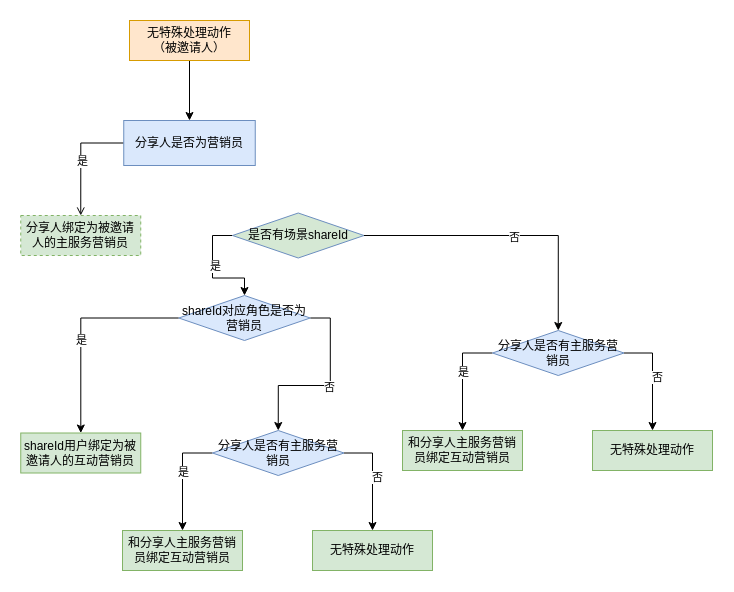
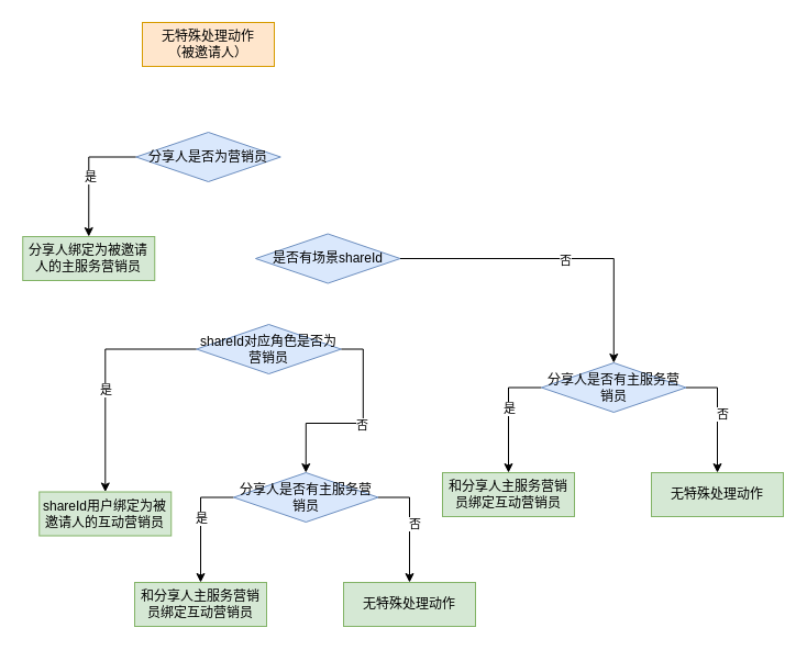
- <mxCell id="31" style="edgeStyle=orthogonalEdgeStyle;rounded=0;orthogonalLoop=1;jettySize=auto;html=1;exitX=0.5;exitY=1;exitDx=0;exitDy=0;entryX=0.5;entryY=0;entryDx=0;entryDy=0;" parent="1" source="32" target="4" edge="1"><mxGeometry relative="1" as="geometry" /></mxCell>
- <mxCell id="4" value="分享人是否为营销员" style="whiteSpace=wrap;html=1;fillColor=#dae8fc;strokeColor=#6c8ebf;rounded=0;" parent="1" vertex="1"><mxGeometry x="123.25" y="120" width="131.5" height="45" as="geometry" /></mxCell>
+ <mxCell id="4" value="分享人是否为营销员" style="rhombus;whiteSpace=wrap;html=1;rounded=0;fillColor=#dae8fc;strokeColor=#6c8ebf;" parent="1" vertex="1"><mxGeometry x="123.25" y="120" width="131.5" height="45" as="geometry" /></mxCell>
- <mxCell id="2" style="edgeStyle=orthogonalEdgeStyle;rounded=0;orthogonalLoop=1;jettySize=auto;html=1;exitX=0;exitY=0.5;exitDx=0;exitDy=0;entryX=0.5;entryY=0;entryDx=0;entryDy=0;endArrow=open;" parent="1" source="4" target="30" edge="1"><mxGeometry relative="1" as="geometry" /></mxCell>
+ <mxCell id="2" style="edgeStyle=orthogonalEdgeStyle;rounded=0;orthogonalLoop=1;jettySize=auto;html=1;exitX=0;exitY=0.5;exitDx=0;exitDy=0;entryX=0.5;entryY=0;entryDx=0;entryDy=0;" parent="1" source="4" target="30" edge="1"><mxGeometry relative="1" as="geometry" /></mxCell>
- <mxCell id="30" value="分享人绑定为被邀请人的主服务营销员" style="rounded=0;whiteSpace=wrap;html=1;fillColor=#d5e8d4;strokeColor=#82b366;dashed=1;" parent="1" vertex="1"><mxGeometry x="20.25" y="215" width="120" height="40" as="geometry" /></mxCell>
+ <mxCell id="30" value="分享人绑定为被邀请人的主服务营销员" style="rounded=0;whiteSpace=wrap;html=1;fillColor=#d5e8d4;strokeColor=#82b366;" parent="1" vertex="1"><mxGeometry x="20.25" y="215" width="120" height="40" as="geometry" /></mxCell>
- <mxCell id="9" value="是否有场景shareId" style="rhombus;whiteSpace=wrap;html=1;rounded=0;fillColor=#d5e8d4;strokeColor=#6c8ebf;" parent="1" vertex="1"><mxGeometry x="232" y="212.5" width="131.5" height="45" as="geometry" /></mxCell>
+ <mxCell id="9" value="是否有场景shareId" style="rhombus;whiteSpace=wrap;html=1;rounded=0;fillColor=#dae8fc;strokeColor=#6c8ebf;" parent="1" vertex="1"><mxGeometry x="232" y="212.5" width="131.5" height="45" as="geometry" /></mxCell>
- <mxCell id="7" style="edgeStyle=orthogonalEdgeStyle;rounded=0;orthogonalLoop=1;jettySize=auto;html=1;exitX=0;exitY=0.5;exitDx=0;exitDy=0;entryX=0.5;entryY=0;entryDx=0;entryDy=0;" parent="1" source="9" target="20" edge="1"><mxGeometry relative="1" as="geometry" /></mxCell>
- <mxCell id="8" value="是" style="edgeLabel;html=1;align=center;verticalAlign=middle;resizable=0;points=[];" parent="7" vertex="1" connectable="0"><mxGeometry x="-0.116" y="2" relative="1" as="geometry"><mxPoint as="offset" /></mxGeometry></mxCell>
- <mxCell id="29" value="shareId用户绑定为被邀请人的互动营销员" style="rounded=0;whiteSpace=wrap;html=1;fillColor=#d5e8d4;strokeColor=#82b366;" parent="1" vertex="1"><mxGeometry x="20.25" y="432.5" width="120" height="40" as="geometry" /></mxCell>
+ <mxCell id="29" value="shareId用户绑定为被邀请人的互动营销员" style="rounded=0;whiteSpace=wrap;html=1;fillColor=#d5e8d4;strokeColor=#82b366;" parent="1" vertex="1"><mxGeometry x="35.25" y="447.5" width="120" height="40" as="geometry" /></mxCell>
